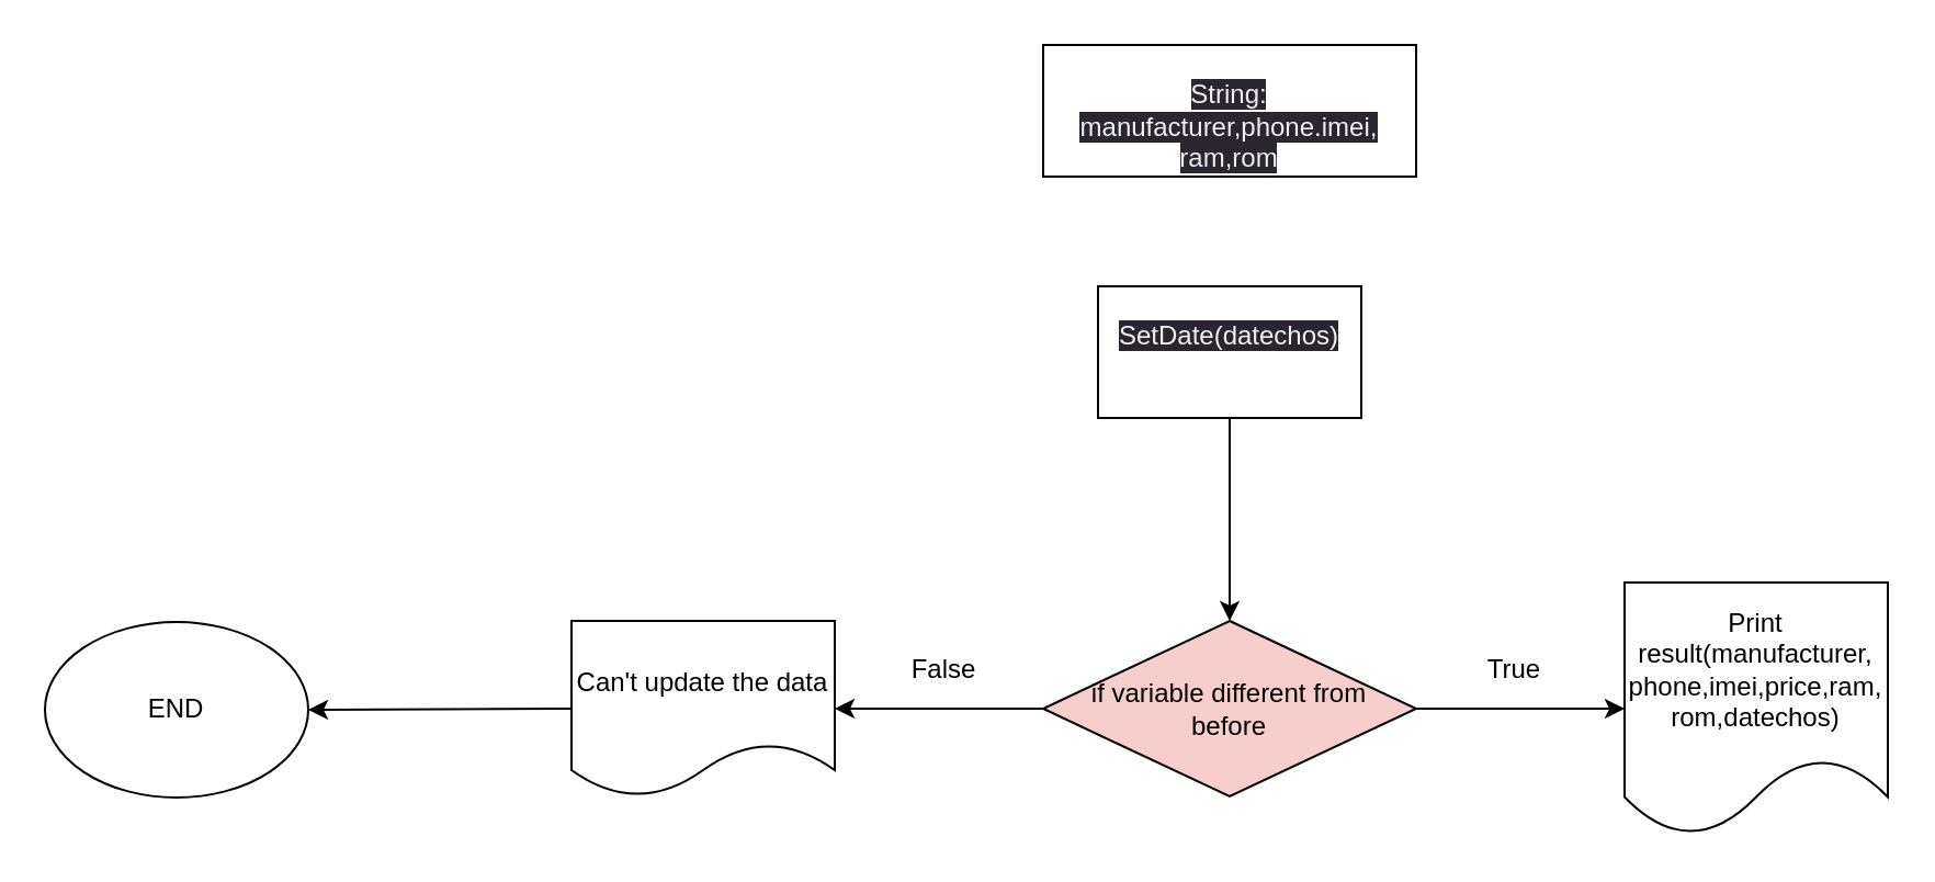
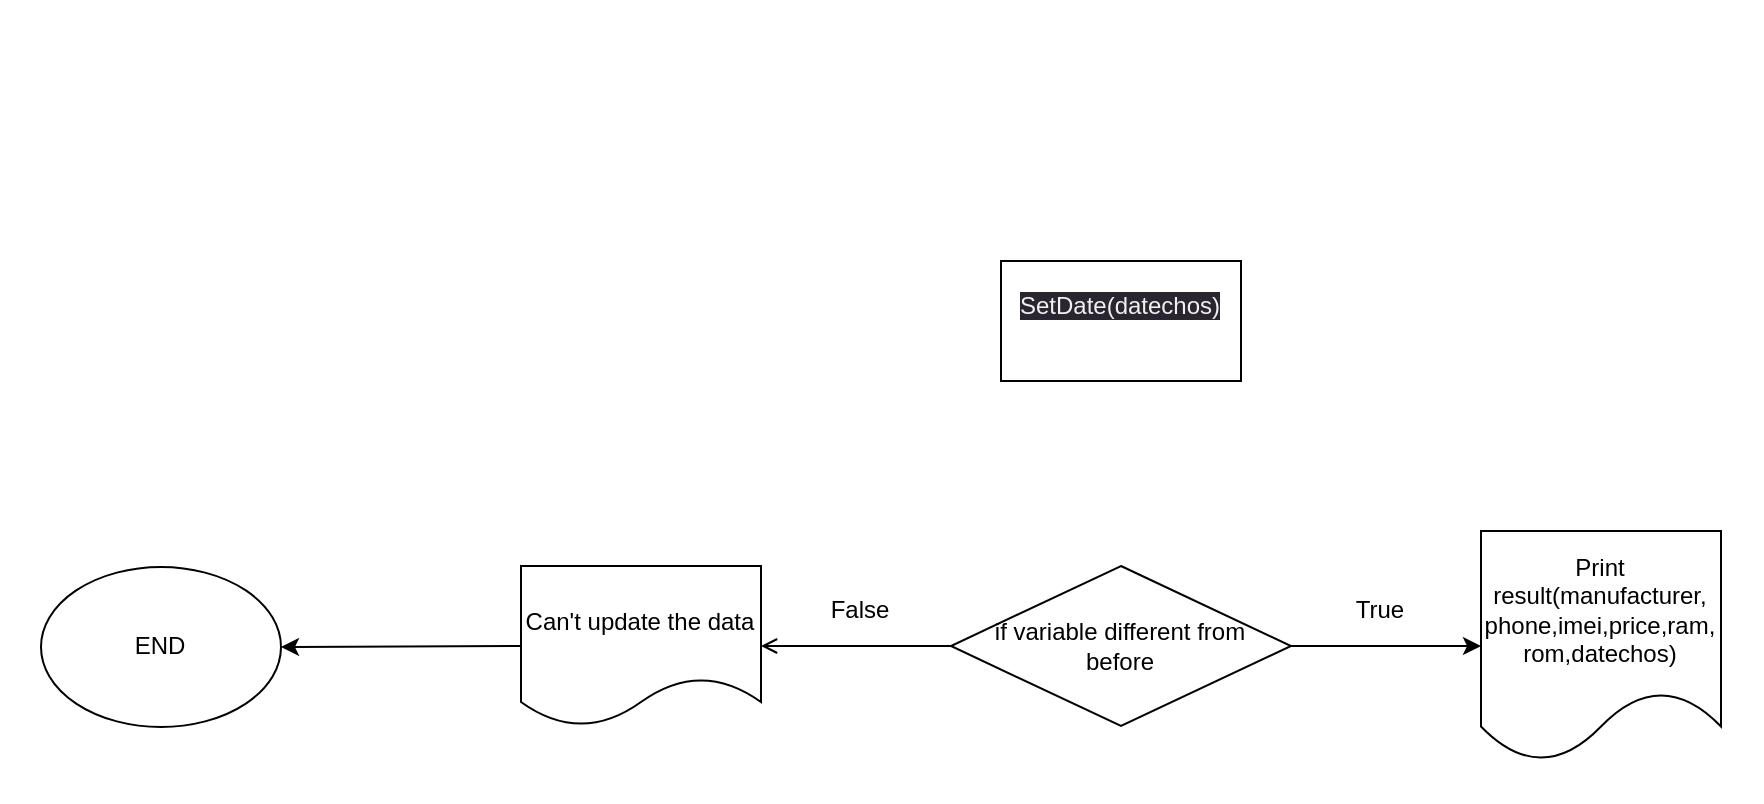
- <mxCell id="11" value="&lt;br&gt;&lt;span style=&quot;color: rgb(240, 240, 240); font-family: Helvetica; font-size: 12px; font-style: normal; font-variant-ligatures: normal; font-variant-caps: normal; font-weight: 400; letter-spacing: normal; orphans: 2; text-align: center; text-indent: 0px; text-transform: none; widows: 2; word-spacing: 0px; -webkit-text-stroke-width: 0px; background-color: rgb(42, 37, 47); text-decoration-thickness: initial; text-decoration-style: initial; text-decoration-color: initial; float: none; display: inline !important;&quot;&gt;String: manufacturer,phone.imei,&lt;/span&gt;&lt;br style=&quot;border-color: rgb(0, 0, 0); color: rgb(240, 240, 240); font-family: Helvetica; font-size: 12px; font-style: normal; font-variant-ligatures: normal; font-variant-caps: normal; font-weight: 400; letter-spacing: normal; orphans: 2; text-align: center; text-indent: 0px; text-transform: none; widows: 2; word-spacing: 0px; -webkit-text-stroke-width: 0px; background-color: rgb(42, 37, 47); text-decoration-thickness: initial; text-decoration-style: initial; text-decoration-color: initial;&quot;&gt;&lt;span style=&quot;color: rgb(240, 240, 240); font-family: Helvetica; font-size: 12px; font-style: normal; font-variant-ligatures: normal; font-variant-caps: normal; font-weight: 400; letter-spacing: normal; orphans: 2; text-align: center; text-indent: 0px; text-transform: none; widows: 2; word-spacing: 0px; -webkit-text-stroke-width: 0px; background-color: rgb(42, 37, 47); text-decoration-thickness: initial; text-decoration-style: initial; text-decoration-color: initial; float: none; display: inline !important;&quot;&gt;ram,rom&lt;/span&gt;&lt;br&gt;" style="rounded=0;whiteSpace=wrap;html=1;" parent="1" vertex="1"><mxGeometry x="475" y="20" width="170" height="60" as="geometry" /></mxCell>
- <mxCell id="2" value="" style="edgeStyle=orthogonalEdgeStyle;rounded=0;orthogonalLoop=1;jettySize=auto;html=1;exitX=0.5;exitY=1;exitDx=0;exitDy=0;" parent="1" source="12" target="3" edge="1"><mxGeometry relative="1" as="geometry"><mxPoint x="560" y="190" as="sourcePoint" /></mxGeometry></mxCell>
- <mxCell id="7" value="" style="endArrow=classic;html=1;rounded=0;exitX=0;exitY=0.5;exitDx=0;exitDy=0;entryX=1;entryY=0.5;entryDx=0;entryDy=0;" parent="1" source="3" target="8" edge="1"><mxGeometry width="50" height="50" relative="1" as="geometry"><mxPoint x="590" y="310" as="sourcePoint" /><mxPoint x="560" y="340" as="targetPoint" /><Array as="points" /></mxGeometry></mxCell>
+ <mxCell id="7" value="" style="endArrow=open;html=1;rounded=0;exitX=0;exitY=0.5;exitDx=0;exitDy=0;entryX=1;entryY=0.5;entryDx=0;entryDy=0;" parent="1" source="3" target="8" edge="1"><mxGeometry width="50" height="50" relative="1" as="geometry"><mxPoint x="590" y="310" as="sourcePoint" /><mxPoint x="560" y="340" as="targetPoint" /><Array as="points" /></mxGeometry></mxCell>
- <mxCell id="3" value="if variable different from&lt;br&gt;before" style="rhombus;whiteSpace=wrap;html=1;fillColor=#f8cecc;" parent="1" vertex="1"><mxGeometry x="475" y="282.5" width="170" height="80" as="geometry" /></mxCell>
+ <mxCell id="3" value="if variable different from&lt;br&gt;before" style="rhombus;whiteSpace=wrap;html=1;" parent="1" vertex="1"><mxGeometry x="475" y="282.5" width="170" height="80" as="geometry" /></mxCell>
